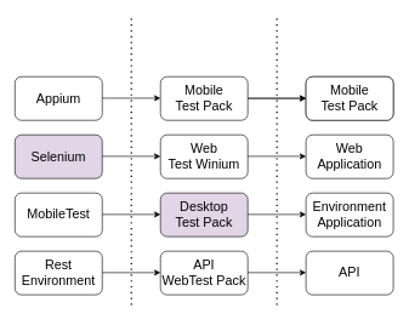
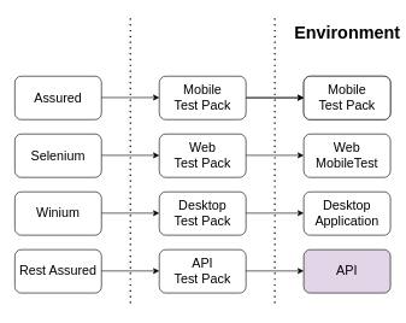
+ <mxCell id="8" value="Environment" style="text;strokeColor=none;fillColor=none;html=1;fontSize=24;fontStyle=1;verticalAlign=middle;align=center;" vertex="1" parent="1"><mxGeometry x="430" y="20" width="100" height="50" as="geometry" /></mxCell>
- <mxCell id="2" value="&lt;font style=&quot;font-size: 18px;&quot;&gt;Appium&lt;/font&gt;" style="rounded=1;whiteSpace=wrap;html=1;fontSize=18;" vertex="1" parent="1"><mxGeometry x="20" y="105" width="120" height="60" as="geometry" /></mxCell>
+ <mxCell id="2" value="&lt;font style=&quot;font-size: 18px;&quot;&gt;Assured&lt;/font&gt;" style="rounded=1;whiteSpace=wrap;html=1;fontSize=18;" vertex="1" parent="1"><mxGeometry x="20" y="105" width="120" height="60" as="geometry" /></mxCell>
- <mxCell id="16" value="&lt;font style=&quot;font-size: 18px&quot;&gt;Selenium&lt;br&gt;&lt;/font&gt;" style="rounded=1;whiteSpace=wrap;html=1;fontSize=18;fillColor=#e1d5e7;" vertex="1" parent="1"><mxGeometry x="20" y="185" width="120" height="60" as="geometry" /></mxCell>
+ <mxCell id="16" value="&lt;font style=&quot;font-size: 18px&quot;&gt;Selenium&lt;br&gt;&lt;/font&gt;" style="rounded=1;whiteSpace=wrap;html=1;fontSize=18;" vertex="1" parent="1"><mxGeometry x="20" y="185" width="120" height="60" as="geometry" /></mxCell>
- <mxCell id="9" value="&lt;font style=&quot;font-size: 18px;&quot;&gt;Web&lt;br style=&quot;font-size: 18px;&quot;&gt;Test Winium&lt;br style=&quot;font-size: 18px;&quot;&gt;&lt;/font&gt;" style="rounded=1;whiteSpace=wrap;html=1;fontSize=18;" vertex="1" parent="1"><mxGeometry x="220" y="185" width="120" height="60" as="geometry" /></mxCell>
+ <mxCell id="9" value="&lt;font style=&quot;font-size: 18px;&quot;&gt;Web&lt;br style=&quot;font-size: 18px;&quot;&gt;Test Pack&lt;br style=&quot;font-size: 18px;&quot;&gt;&lt;/font&gt;" style="rounded=1;whiteSpace=wrap;html=1;fontSize=18;" vertex="1" parent="1"><mxGeometry x="220" y="185" width="120" height="60" as="geometry" /></mxCell>
- <mxCell id="12" value="&lt;font style=&quot;font-size: 18px;&quot;&gt;Web&lt;br style=&quot;font-size: 18px;&quot;&gt;Application&lt;br style=&quot;font-size: 18px;&quot;&gt;&lt;/font&gt;" style="rounded=1;whiteSpace=wrap;html=1;fontSize=18;" vertex="1" parent="1"><mxGeometry x="420" y="185" width="120" height="60" as="geometry" /></mxCell>
+ <mxCell id="12" value="&lt;font style=&quot;font-size: 18px;&quot;&gt;Web&lt;br style=&quot;font-size: 18px;&quot;&gt;MobileTest&lt;br style=&quot;font-size: 18px;&quot;&gt;&lt;/font&gt;" style="rounded=1;whiteSpace=wrap;html=1;fontSize=18;" vertex="1" parent="1"><mxGeometry x="420" y="185" width="120" height="60" as="geometry" /></mxCell>
- <mxCell id="15" value="&lt;font style=&quot;font-size: 18px&quot;&gt;MobileTest&lt;/font&gt;" style="rounded=1;whiteSpace=wrap;html=1;fontSize=18;" vertex="1" parent="1"><mxGeometry x="20" y="265" width="120" height="60" as="geometry" /></mxCell>
+ <mxCell id="15" value="&lt;font style=&quot;font-size: 18px&quot;&gt;Winium&lt;/font&gt;" style="rounded=1;whiteSpace=wrap;html=1;fontSize=18;" vertex="1" parent="1"><mxGeometry x="20" y="265" width="120" height="60" as="geometry" /></mxCell>
- <mxCell id="10" value="&lt;font style=&quot;font-size: 18px;&quot;&gt;Desktop&lt;br style=&quot;font-size: 18px;&quot;&gt;Test Pack&lt;br style=&quot;font-size: 18px;&quot;&gt;&lt;/font&gt;" style="rounded=1;whiteSpace=wrap;html=1;fontSize=18;fillColor=#e1d5e7;" vertex="1" parent="1"><mxGeometry x="220" y="265" width="120" height="60" as="geometry" /></mxCell>
+ <mxCell id="10" value="&lt;font style=&quot;font-size: 18px;&quot;&gt;Desktop&lt;br style=&quot;font-size: 18px;&quot;&gt;Test Pack&lt;br style=&quot;font-size: 18px;&quot;&gt;&lt;/font&gt;" style="rounded=1;whiteSpace=wrap;html=1;fontSize=18;" vertex="1" parent="1"><mxGeometry x="220" y="265" width="120" height="60" as="geometry" /></mxCell>
- <mxCell id="13" value="&lt;font style=&quot;font-size: 18px;&quot;&gt;Environment&lt;br style=&quot;font-size: 18px;&quot;&gt;Application&lt;br style=&quot;font-size: 18px;&quot;&gt;&lt;/font&gt;" style="rounded=1;whiteSpace=wrap;html=1;fontSize=18;" vertex="1" parent="1"><mxGeometry x="420" y="265" width="120" height="60" as="geometry" /></mxCell>
+ <mxCell id="13" value="&lt;font style=&quot;font-size: 18px;&quot;&gt;Desktop&lt;br style=&quot;font-size: 18px;&quot;&gt;Application&lt;br style=&quot;font-size: 18px;&quot;&gt;&lt;/font&gt;" style="rounded=1;whiteSpace=wrap;html=1;fontSize=18;" vertex="1" parent="1"><mxGeometry x="420" y="265" width="120" height="60" as="geometry" /></mxCell>
- <mxCell id="17" value="&lt;font style=&quot;font-size: 18px&quot;&gt;Rest Environment&lt;/font&gt;" style="rounded=1;whiteSpace=wrap;html=1;fontSize=18;" vertex="1" parent="1"><mxGeometry x="20" y="345" width="120" height="60" as="geometry" /></mxCell>
+ <mxCell id="17" value="&lt;font style=&quot;font-size: 18px&quot;&gt;Rest Assured&lt;/font&gt;" style="rounded=1;whiteSpace=wrap;html=1;fontSize=18;" vertex="1" parent="1"><mxGeometry x="20" y="345" width="120" height="60" as="geometry" /></mxCell>
- <mxCell id="11" value="&lt;font style=&quot;font-size: 18px;&quot;&gt;API&lt;br style=&quot;font-size: 18px;&quot;&gt;WebTest Pack&lt;br style=&quot;font-size: 18px;&quot;&gt;&lt;/font&gt;" style="rounded=1;whiteSpace=wrap;html=1;fontSize=18;" vertex="1" parent="1"><mxGeometry x="220" y="345" width="120" height="60" as="geometry" /></mxCell>
+ <mxCell id="11" value="&lt;font style=&quot;font-size: 18px;&quot;&gt;API&lt;br style=&quot;font-size: 18px;&quot;&gt;Test Pack&lt;br style=&quot;font-size: 18px;&quot;&gt;&lt;/font&gt;" style="rounded=1;whiteSpace=wrap;html=1;fontSize=18;" vertex="1" parent="1"><mxGeometry x="220" y="345" width="120" height="60" as="geometry" /></mxCell>
- <mxCell id="14" value="&lt;font style=&quot;font-size: 18px;&quot;&gt;API&lt;br style=&quot;font-size: 18px;&quot;&gt;&lt;/font&gt;" style="rounded=1;whiteSpace=wrap;html=1;fontSize=18;" vertex="1" parent="1"><mxGeometry x="420" y="345" width="120" height="60" as="geometry" /></mxCell>
+ <mxCell id="14" value="&lt;font style=&quot;font-size: 18px;&quot;&gt;API&lt;br style=&quot;font-size: 18px;&quot;&gt;&lt;/font&gt;" style="rounded=1;whiteSpace=wrap;html=1;fontSize=18;fillColor=#e1d5e7;" vertex="1" parent="1"><mxGeometry x="420" y="345" width="120" height="60" as="geometry" /></mxCell>
